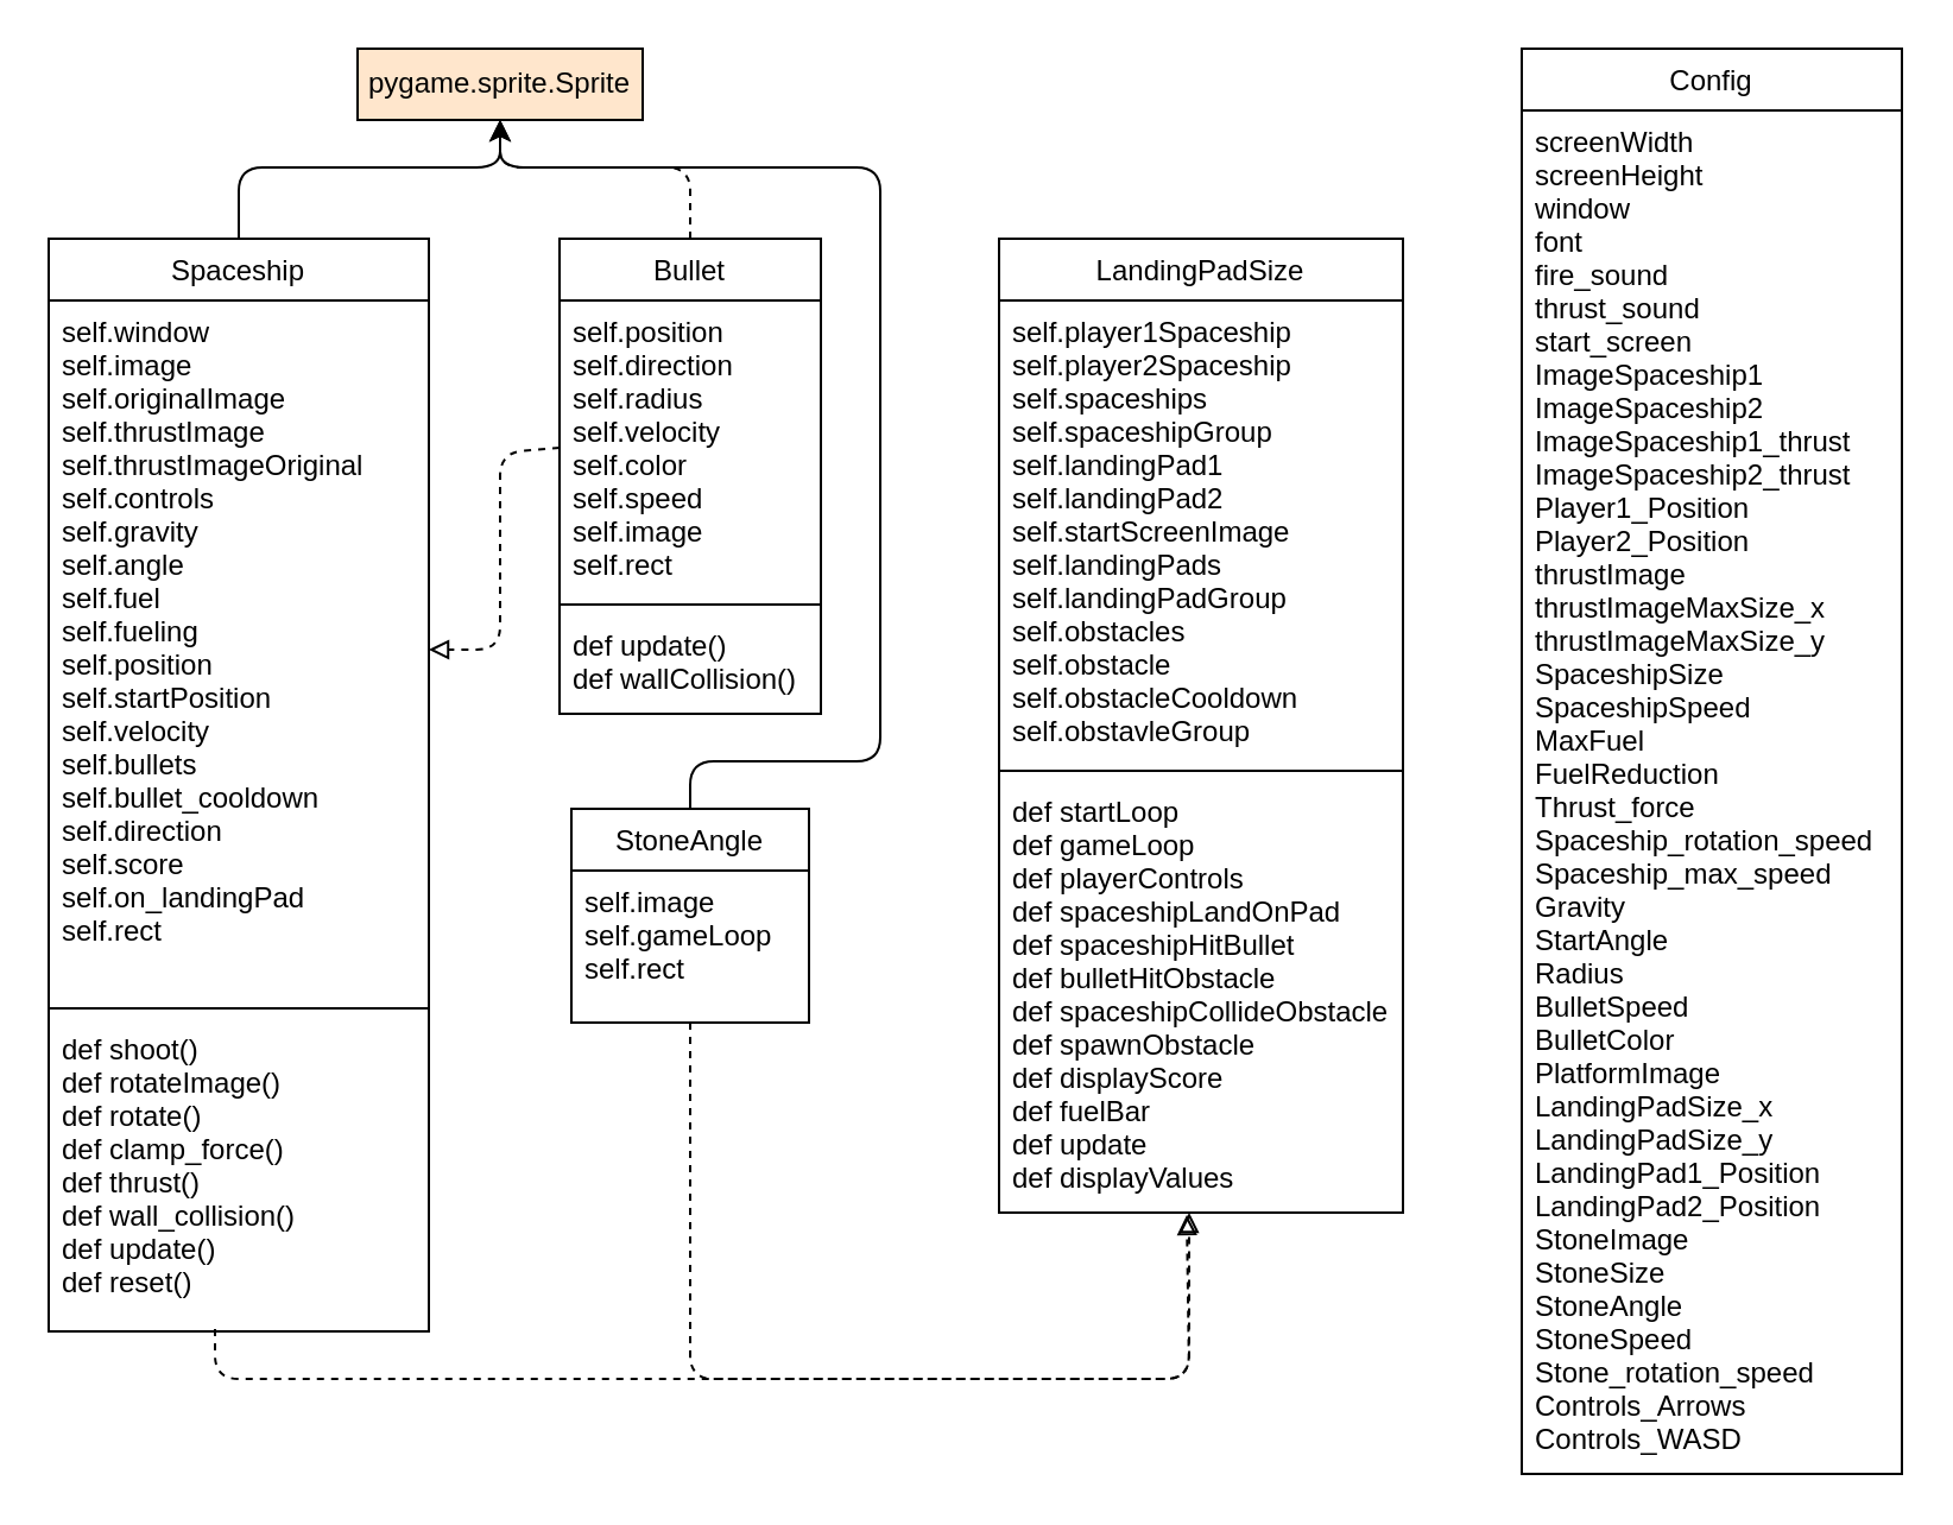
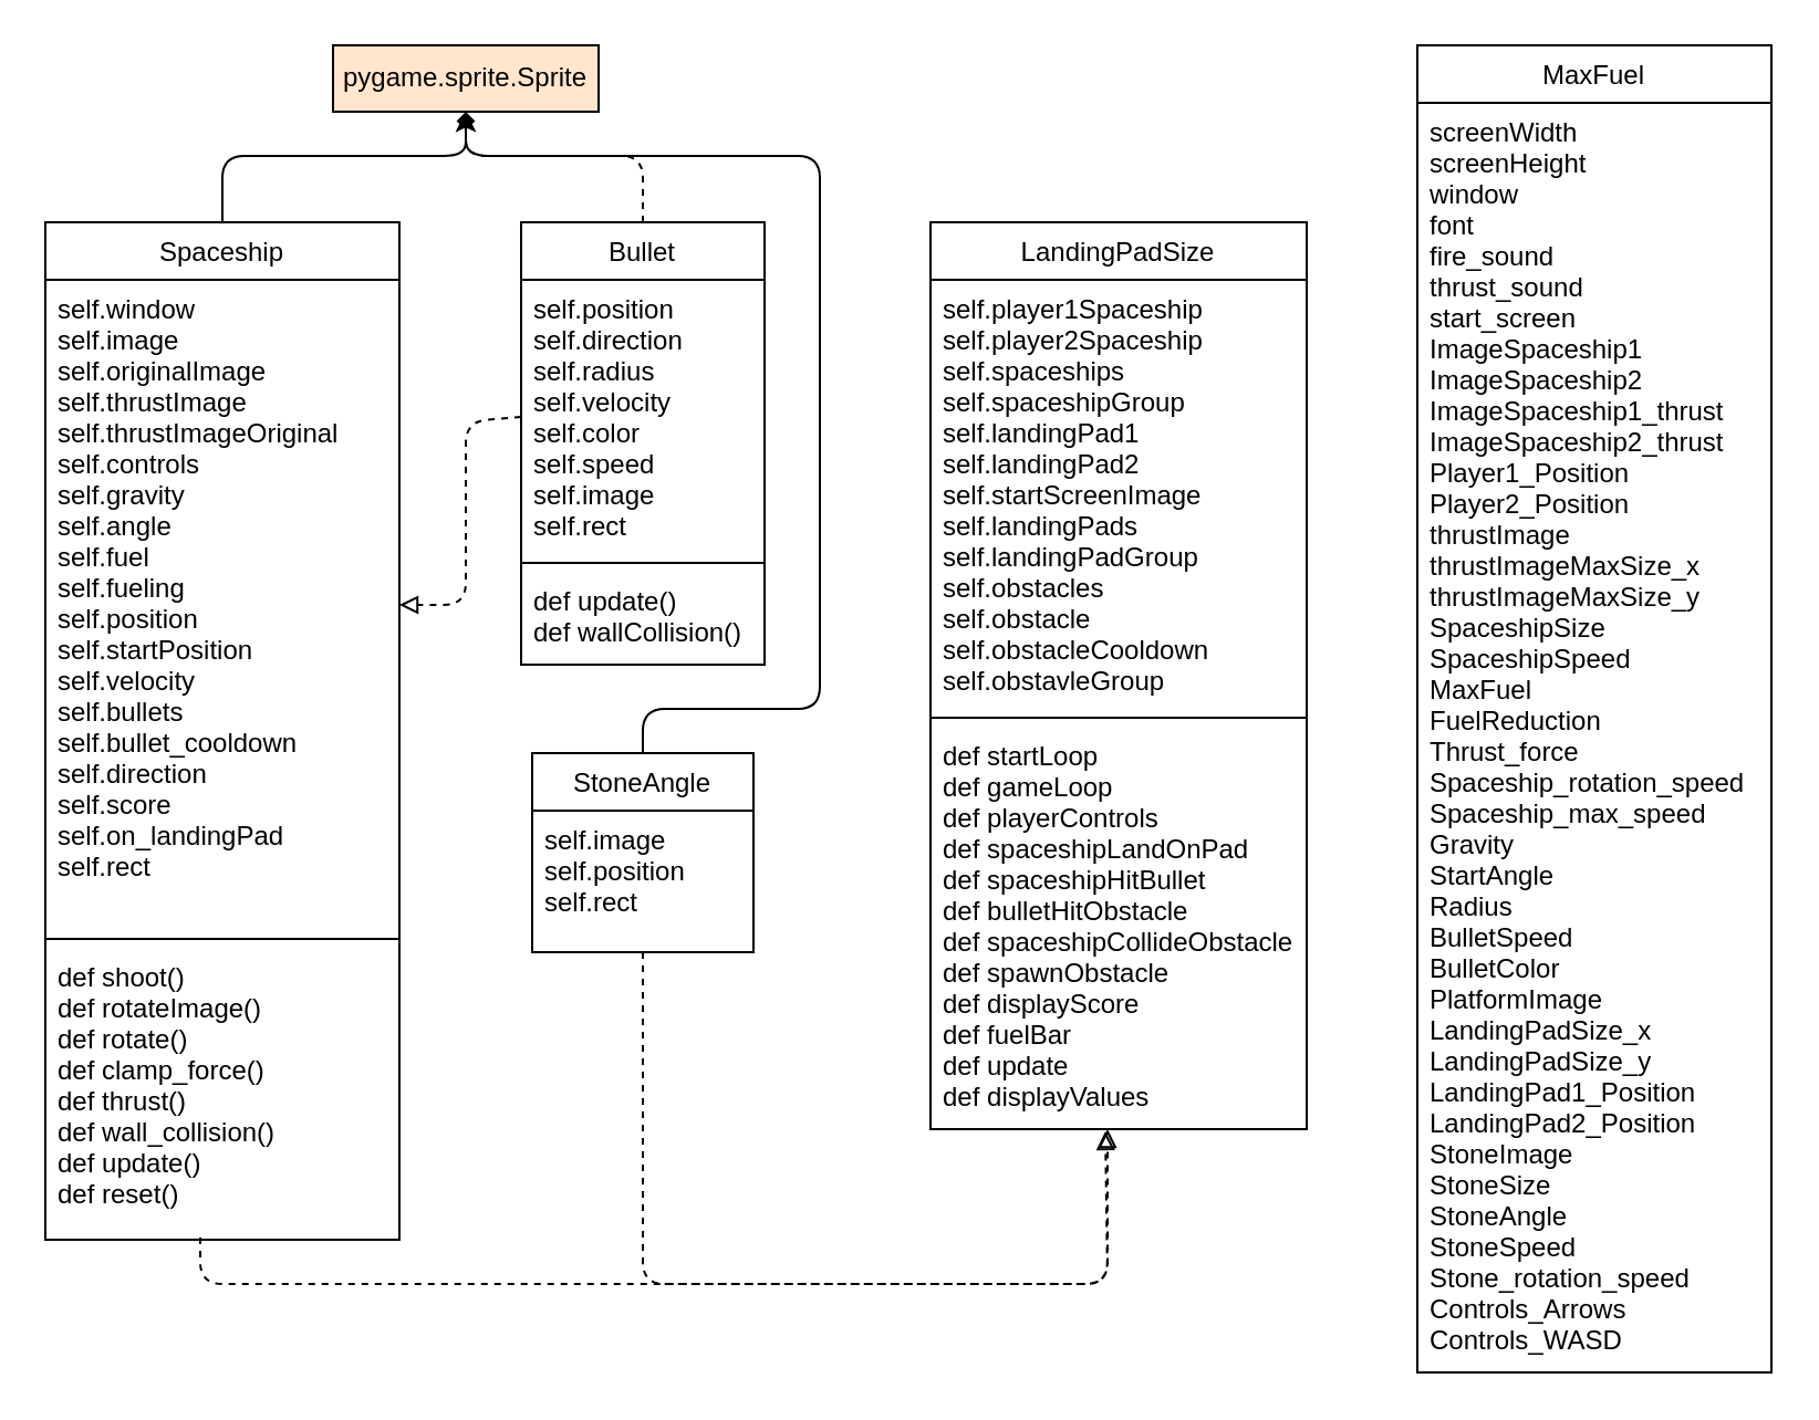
- <mxCell id="21" value="Config" style="swimlane;fontStyle=0;childLayout=stackLayout;horizontal=1;startSize=26;fillColor=none;horizontalStack=0;resizeParent=1;resizeParentMax=0;resizeLast=0;collapsible=1;marginBottom=0;" parent="1" vertex="1"><mxGeometry x="640" y="20" width="160" height="600" as="geometry" /></mxCell>
+ <mxCell id="21" value="MaxFuel" style="swimlane;fontStyle=0;childLayout=stackLayout;horizontal=1;startSize=26;fillColor=none;horizontalStack=0;resizeParent=1;resizeParentMax=0;resizeLast=0;collapsible=1;marginBottom=0;" parent="1" vertex="1"><mxGeometry x="640" y="20" width="160" height="600" as="geometry" /></mxCell>
- <mxCell id="7" value="" style="endArrow=classic;html=1;exitX=0.5;exitY=0;exitDx=0;exitDy=0;entryX=0.5;entryY=1;entryDx=0;entryDy=0;" parent="1" source="3" target="2" edge="1"><mxGeometry width="50" height="50" relative="1" as="geometry"><mxPoint x="270" y="260" as="sourcePoint" /><mxPoint x="320" y="210" as="targetPoint" /><Array as="points"><mxPoint x="100" y="70" /><mxPoint x="210" y="70" /></Array></mxGeometry></mxCell>
+ <mxCell id="7" value="" style="endArrow=diamond;html=1;exitX=0.5;exitY=0;exitDx=0;exitDy=0;entryX=0.5;entryY=1;entryDx=0;entryDy=0;" parent="1" source="3" target="2" edge="1"><mxGeometry width="50" height="50" relative="1" as="geometry"><mxPoint x="270" y="260" as="sourcePoint" /><mxPoint x="320" y="210" as="targetPoint" /><Array as="points"><mxPoint x="100" y="70" /><mxPoint x="210" y="70" /></Array></mxGeometry></mxCell>
- <mxCell id="10" value="self.image&#10;self.gameLoop&#10;self.rect" style="text;align=left;verticalAlign=top;spacingLeft=4;spacingRight=4;overflow=hidden;rotatable=0;points=[[0,0.5],[1,0.5]];portConstraint=eastwest;" parent="9" vertex="1"><mxGeometry y="26" width="100" height="54" as="geometry" /></mxCell>
+ <mxCell id="10" value="self.image&#10;self.position&#10;self.rect" style="text;align=left;verticalAlign=top;spacingLeft=4;spacingRight=4;overflow=hidden;rotatable=0;points=[[0,0.5],[1,0.5]];portConstraint=eastwest;" parent="9" vertex="1"><mxGeometry y="26" width="100" height="54" as="geometry" /></mxCell>
